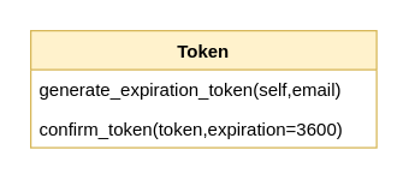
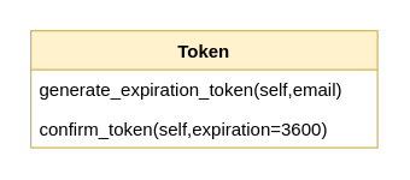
- <mxCell id="4" value="confirm_token(token,expiration=3600)" style="text;strokeColor=none;fillColor=none;align=left;verticalAlign=top;spacingLeft=4;spacingRight=4;overflow=hidden;rotatable=0;points=[[0,0.5],[1,0.5]];portConstraint=eastwest;" vertex="1" parent="2"><mxGeometry y="52" width="230" height="26" as="geometry" /></mxCell>
+ <mxCell id="4" value="confirm_token(self,expiration=3600)" style="text;strokeColor=none;fillColor=none;align=left;verticalAlign=top;spacingLeft=4;spacingRight=4;overflow=hidden;rotatable=0;points=[[0,0.5],[1,0.5]];portConstraint=eastwest;" vertex="1" parent="2"><mxGeometry y="52" width="230" height="26" as="geometry" /></mxCell>
